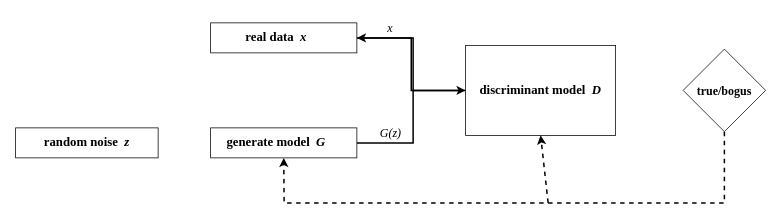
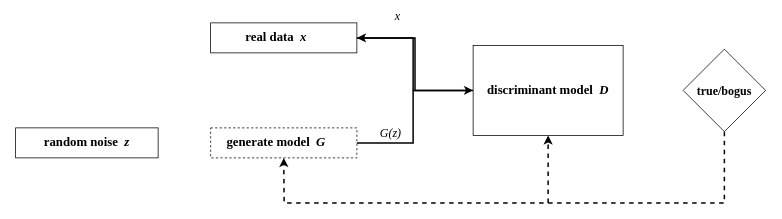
- <mxCell id="11" value="x" style="text;strokeColor=none;fillColor=none;align=left;verticalAlign=middle;spacingLeft=4;spacingRight=4;overflow=hidden;points=[[0,0.5],[1,0.5]];portConstraint=eastwest;rotatable=0;fontFamily=Times New Roman;fontSize=16;fontColor=#000000;fontStyle=2" vertex="1" parent="1"><mxGeometry x="510" y="20" width="80" height="30" as="geometry" /></mxCell>
+ <mxCell id="11" value="x" style="text;strokeColor=none;fillColor=none;align=left;verticalAlign=middle;spacingLeft=4;spacingRight=4;overflow=hidden;points=[[0,0.5],[1,0.5]];portConstraint=eastwest;rotatable=0;fontFamily=Times New Roman;fontSize=16;fontColor=#000000;fontStyle=2" vertex="1" parent="1"><mxGeometry x="520" y="5" width="80" height="30" as="geometry" /></mxCell>
- <mxCell id="7" value="&lt;b&gt;discriminant model&amp;nbsp; &lt;i&gt;D&lt;/i&gt;&lt;/b&gt;" style="rounded=0;whiteSpace=wrap;html=1;fontFamily=Times New Roman;fontSize=17;" vertex="1" parent="1"><mxGeometry x="620" y="60" width="200" height="120" as="geometry" /></mxCell>
+ <mxCell id="7" value="&lt;b&gt;discriminant model&amp;nbsp; &lt;i&gt;D&lt;/i&gt;&lt;/b&gt;" style="rounded=0;whiteSpace=wrap;html=1;fontFamily=Times New Roman;fontSize=17;" vertex="1" parent="1"><mxGeometry x="630" y="60" width="200" height="120" as="geometry" /></mxCell>
- <mxCell id="4" value="&lt;ul style=&quot;box-sizing: border-box; border: 0px solid currentcolor; --tw-border-spacing-x: 0; --tw-border-spacing-y: 0; --tw-translate-x: 0; --tw-translate-y: 0; --tw-rotate: 0; --tw-skew-x: 0; --tw-skew-y: 0; --tw-scale-x: 1; --tw-scale-y: 1; --tw-pan-x: ; --tw-pan-y: ; --tw-pinch-zoom: ; --tw-scroll-snap-strictness: proximity; --tw-ordinal: ; --tw-slashed-zero: ; --tw-numeric-figure: ; --tw-numeric-spacing: ; --tw-numeric-fraction: ; --tw-ring-inset: ; --tw-ring-offset-width: 0px; --tw-ring-offset-color: #fff; --tw-ring-color: rgb(59 130 246 / 0.5); --tw-ring-offset-shadow: 0 0 #0000; --tw-ring-shadow: 0 0 #0000; --tw-shadow: 0 0 #0000; --tw-shadow-colored: 0 0 #0000; --tw-blur: ; --tw-brightness: ; --tw-contrast: ; --tw-grayscale: ; --tw-hue-rotate: ; --tw-invert: ; --tw-saturate: ; --tw-sepia: ; --tw-drop-shadow: ; --tw-backdrop-blur: ; --tw-backdrop-brightness: ; --tw-backdrop-contrast: ; --tw-backdrop-grayscale: ; --tw-backdrop-hue-rotate: ; --tw-backdrop-invert: ; --tw-backdrop-opacity: ; --tw-backdrop-saturate: ; --tw-backdrop-sepia: ; list-style: none; margin: 0px; padding: 0px; caret-color: rgb(0, 0, 0); text-size-adjust: auto;&quot; aria-labelledby=&quot;alternatives-heading&quot;&gt;&lt;li style=&quot;box-sizing: border-box; border: 0px solid currentcolor; --tw-border-spacing-x: 0; --tw-border-spacing-y: 0; --tw-translate-x: 0; --tw-translate-y: 0; --tw-rotate: 0; --tw-skew-x: 0; --tw-skew-y: 0; --tw-scale-x: 1; --tw-scale-y: 1; --tw-pan-x: ; --tw-pan-y: ; --tw-pinch-zoom: ; --tw-scroll-snap-strictness: proximity; --tw-ordinal: ; --tw-slashed-zero: ; --tw-numeric-figure: ; --tw-numeric-spacing: ; --tw-numeric-fraction: ; --tw-ring-inset: ; --tw-ring-offset-width: 0px; --tw-ring-offset-color: #fff; --tw-ring-color: rgb(59 130 246 / 0.5); --tw-ring-offset-shadow: 0 0 #0000; --tw-ring-shadow: 0 0 #0000; --tw-shadow: 0 0 #0000; --tw-shadow-colored: 0 0 #0000; --tw-blur: ; --tw-brightness: ; --tw-contrast: ; --tw-grayscale: ; --tw-hue-rotate: ; --tw-invert: ; --tw-saturate: ; --tw-sepia: ; --tw-drop-shadow: ; --tw-backdrop-blur: ; --tw-backdrop-brightness: ; --tw-backdrop-contrast: ; --tw-backdrop-grayscale: ; --tw-backdrop-hue-rotate: ; --tw-backdrop-invert: ; --tw-backdrop-opacity: ; --tw-backdrop-saturate: ; --tw-backdrop-sepia: ; padding-left: 15px; padding-right: 40px; margin-left: 5px; margin-right: 0px; pointer-events: initial; cursor: initial; list-style-type: none;&quot; class=&quot;lmt__translations_as_text__item&quot;&gt;&lt;font face=&quot;Times New Roman&quot; style=&quot;font-size: 17px;&quot;&gt;&lt;b&gt;generate model&amp;nbsp;&amp;nbsp;&lt;i&gt;G&lt;/i&gt;&lt;/b&gt;&lt;/font&gt;&lt;/li&gt;&lt;/ul&gt;" style="rounded=0;whiteSpace=wrap;html=1;align=center;" vertex="1" parent="1"><mxGeometry x="280" y="170" width="195" height="40" as="geometry" /></mxCell>
+ <mxCell id="4" value="&lt;ul style=&quot;box-sizing: border-box; border: 0px solid currentcolor; --tw-border-spacing-x: 0; --tw-border-spacing-y: 0; --tw-translate-x: 0; --tw-translate-y: 0; --tw-rotate: 0; --tw-skew-x: 0; --tw-skew-y: 0; --tw-scale-x: 1; --tw-scale-y: 1; --tw-pan-x: ; --tw-pan-y: ; --tw-pinch-zoom: ; --tw-scroll-snap-strictness: proximity; --tw-ordinal: ; --tw-slashed-zero: ; --tw-numeric-figure: ; --tw-numeric-spacing: ; --tw-numeric-fraction: ; --tw-ring-inset: ; --tw-ring-offset-width: 0px; --tw-ring-offset-color: #fff; --tw-ring-color: rgb(59 130 246 / 0.5); --tw-ring-offset-shadow: 0 0 #0000; --tw-ring-shadow: 0 0 #0000; --tw-shadow: 0 0 #0000; --tw-shadow-colored: 0 0 #0000; --tw-blur: ; --tw-brightness: ; --tw-contrast: ; --tw-grayscale: ; --tw-hue-rotate: ; --tw-invert: ; --tw-saturate: ; --tw-sepia: ; --tw-drop-shadow: ; --tw-backdrop-blur: ; --tw-backdrop-brightness: ; --tw-backdrop-contrast: ; --tw-backdrop-grayscale: ; --tw-backdrop-hue-rotate: ; --tw-backdrop-invert: ; --tw-backdrop-opacity: ; --tw-backdrop-saturate: ; --tw-backdrop-sepia: ; list-style: none; margin: 0px; padding: 0px; caret-color: rgb(0, 0, 0); text-size-adjust: auto;&quot; aria-labelledby=&quot;alternatives-heading&quot;&gt;&lt;li style=&quot;box-sizing: border-box; border: 0px solid currentcolor; --tw-border-spacing-x: 0; --tw-border-spacing-y: 0; --tw-translate-x: 0; --tw-translate-y: 0; --tw-rotate: 0; --tw-skew-x: 0; --tw-skew-y: 0; --tw-scale-x: 1; --tw-scale-y: 1; --tw-pan-x: ; --tw-pan-y: ; --tw-pinch-zoom: ; --tw-scroll-snap-strictness: proximity; --tw-ordinal: ; --tw-slashed-zero: ; --tw-numeric-figure: ; --tw-numeric-spacing: ; --tw-numeric-fraction: ; --tw-ring-inset: ; --tw-ring-offset-width: 0px; --tw-ring-offset-color: #fff; --tw-ring-color: rgb(59 130 246 / 0.5); --tw-ring-offset-shadow: 0 0 #0000; --tw-ring-shadow: 0 0 #0000; --tw-shadow: 0 0 #0000; --tw-shadow-colored: 0 0 #0000; --tw-blur: ; --tw-brightness: ; --tw-contrast: ; --tw-grayscale: ; --tw-hue-rotate: ; --tw-invert: ; --tw-saturate: ; --tw-sepia: ; --tw-drop-shadow: ; --tw-backdrop-blur: ; --tw-backdrop-brightness: ; --tw-backdrop-contrast: ; --tw-backdrop-grayscale: ; --tw-backdrop-hue-rotate: ; --tw-backdrop-invert: ; --tw-backdrop-opacity: ; --tw-backdrop-saturate: ; --tw-backdrop-sepia: ; padding-left: 15px; padding-right: 40px; margin-left: 5px; margin-right: 0px; pointer-events: initial; cursor: initial; list-style-type: none;&quot; class=&quot;lmt__translations_as_text__item&quot;&gt;&lt;font face=&quot;Times New Roman&quot; style=&quot;font-size: 17px;&quot;&gt;&lt;b&gt;generate model&amp;nbsp;&amp;nbsp;&lt;i&gt;G&lt;/i&gt;&lt;/b&gt;&lt;/font&gt;&lt;/li&gt;&lt;/ul&gt;" style="rounded=0;whiteSpace=wrap;html=1;align=center;dashed=1;" vertex="1" parent="1"><mxGeometry x="280" y="170" width="195" height="40" as="geometry" /></mxCell>
